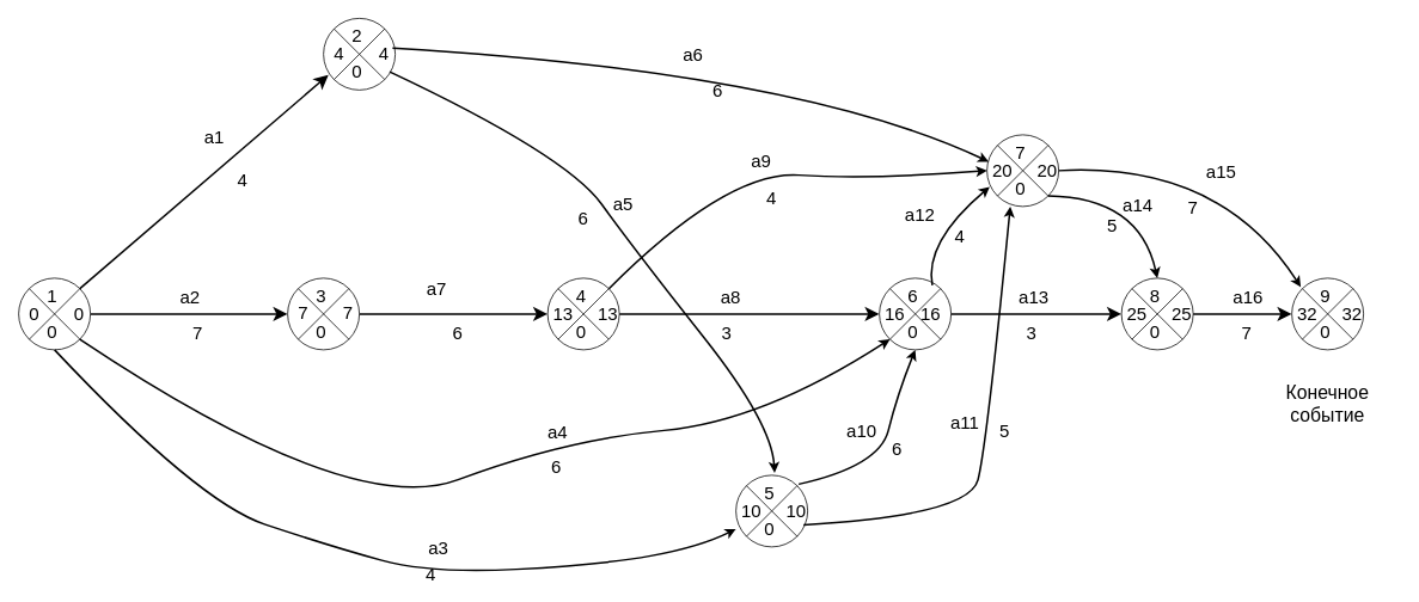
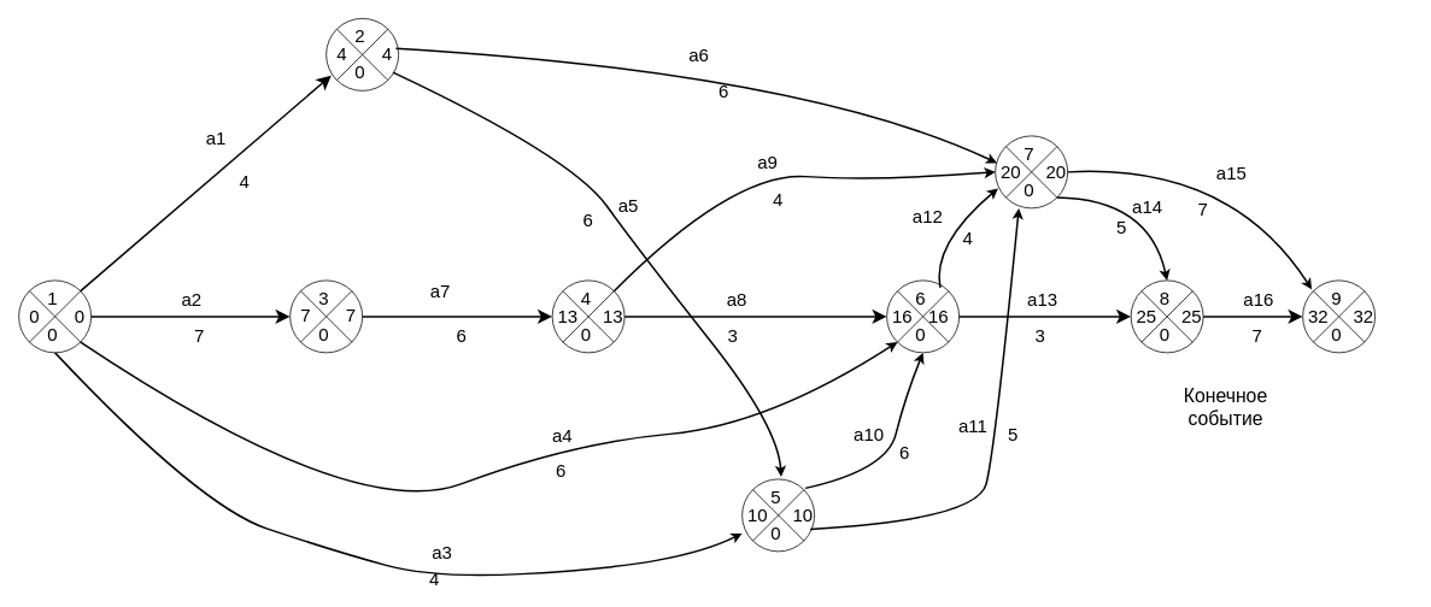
- <mxCell id="100" value="Конечное событие" style="text;html=1;strokeColor=none;fillColor=none;align=center;verticalAlign=middle;whiteSpace=wrap;overflow=hidden;fontSize=21;" vertex="1" parent="1"><mxGeometry x="1400" y="410" width="160" height="80" as="geometry" /></mxCell>
+ <mxCell id="100" value="Конечное событие" style="text;html=1;strokeColor=none;fillColor=none;align=center;verticalAlign=middle;whiteSpace=wrap;overflow=hidden;fontSize=21;" vertex="1" parent="1"><mxGeometry x="1275" y="410" width="160" height="80" as="geometry" /></mxCell>
